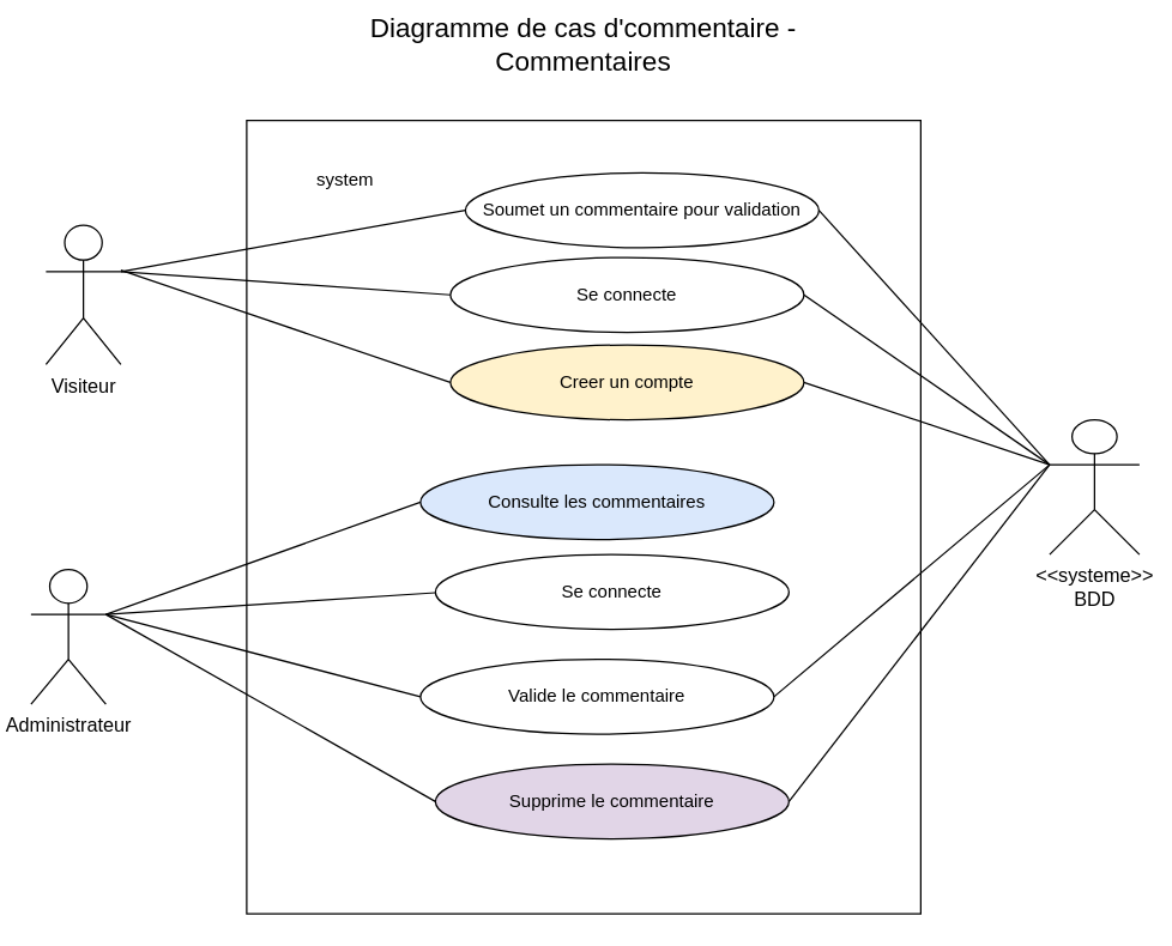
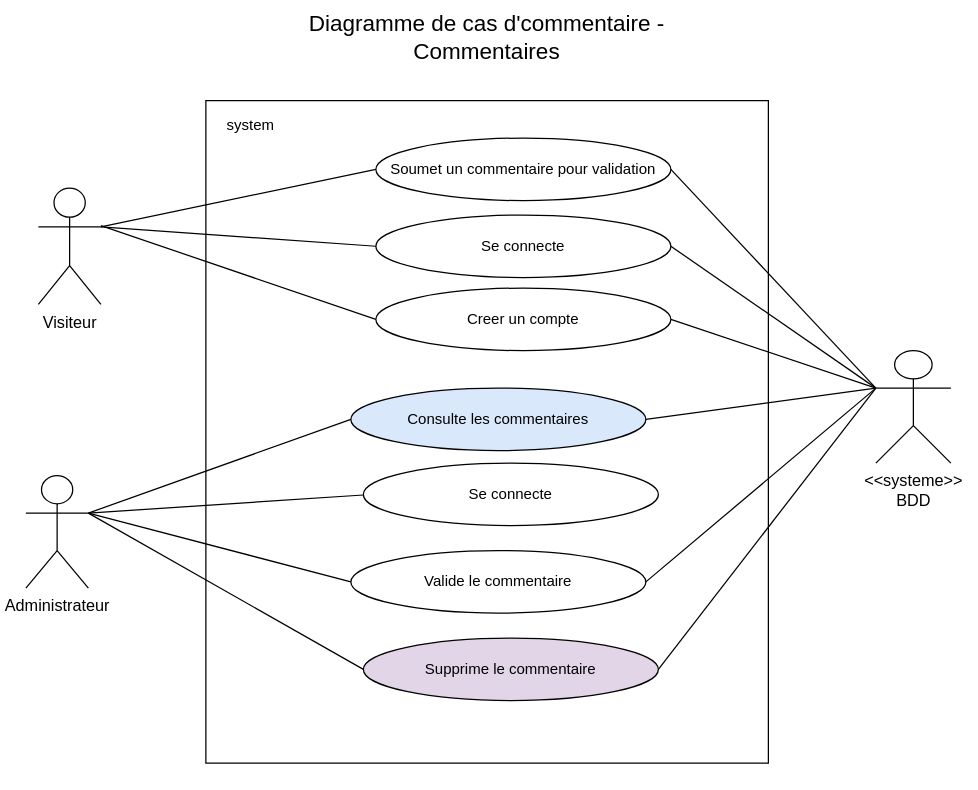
- <mxCell id="3" value="system" style="text;html=1;strokeColor=none;fillColor=none;align=center;verticalAlign=middle;whiteSpace=wrap;rounded=0;" parent="1" vertex="1"><mxGeometry x="210" y="110" width="40" height="20" as="geometry" /></mxCell>
+ <mxCell id="3" value="system" style="text;html=1;strokeColor=none;fillColor=none;align=center;verticalAlign=middle;whiteSpace=wrap;rounded=0;" parent="1" vertex="1"><mxGeometry x="180" y="90" width="40" height="20" as="geometry" /></mxCell>
- <mxCell id="8" value="Soumet un commentaire pour validation" style="ellipse;whiteSpace=wrap;html=1;" parent="1" vertex="1"><mxGeometry x="310" y="115" width="236" height="50" as="geometry" /></mxCell>
+ <mxCell id="8" value="Soumet un commentaire pour validation" style="ellipse;whiteSpace=wrap;html=1;" parent="1" vertex="1"><mxGeometry x="300" y="110" width="236" height="50" as="geometry" /></mxCell>
- <mxCell id="20" value="Creer un compte" style="ellipse;whiteSpace=wrap;html=1;fillColor=#fff2cc;" parent="1" vertex="1"><mxGeometry x="300" y="230" width="236" height="50" as="geometry" /></mxCell>
+ <mxCell id="20" value="Creer un compte" style="ellipse;whiteSpace=wrap;html=1;" parent="1" vertex="1"><mxGeometry x="300" y="230" width="236" height="50" as="geometry" /></mxCell>
+ <mxCell id="18" value="" style="endArrow=none;html=1;exitX=0;exitY=0.333;exitDx=0;exitDy=0;exitPerimeter=0;entryX=1;entryY=0.5;entryDx=0;entryDy=0;" parent="1" source="7" target="16" edge="1"><mxGeometry width="50" height="50" relative="1" as="geometry"><mxPoint x="670" y="340" as="sourcePoint" /><mxPoint x="516" y="422" as="targetPoint" /></mxGeometry></mxCell>
